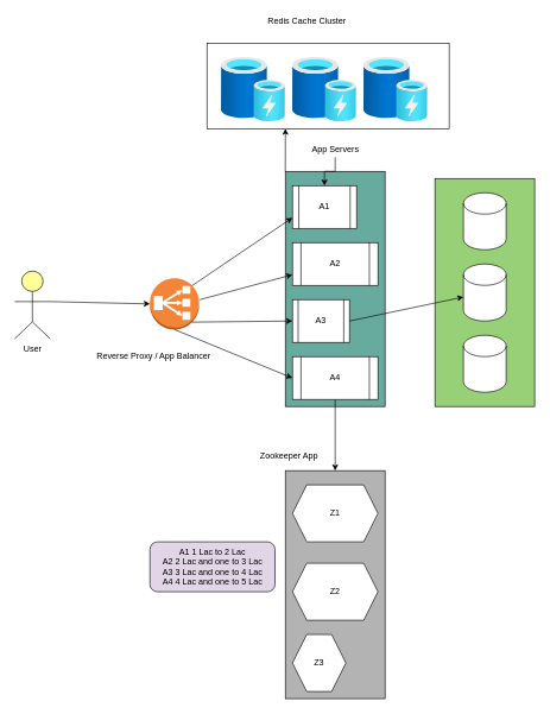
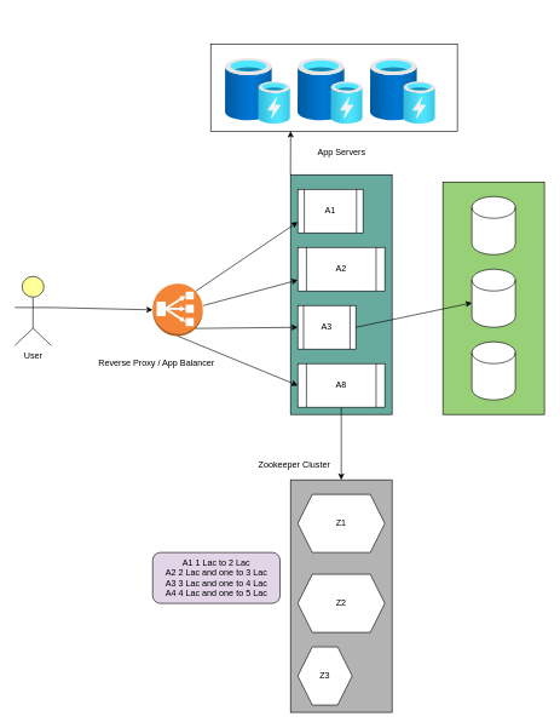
- <mxCell id="34" value="Redis Cache Cluster" style="text;html=1;align=center;verticalAlign=middle;resizable=0;points=[];autosize=1;strokeColor=none;" vertex="1" parent="1"><mxGeometry x="365" y="20" width="130" height="20" as="geometry" /></mxCell>
- <mxCell id="20" value="" style="edgeStyle=orthogonalEdgeStyle;rounded=0;orthogonalLoop=1;jettySize=auto;html=1;" edge="1" parent="1" source="21" target="9"><mxGeometry relative="1" as="geometry" /></mxCell>
- <mxCell id="13" value="A4" style="shape=process;whiteSpace=wrap;html=1;backgroundOutline=1;" vertex="1" parent="1"><mxGeometry x="410" y="500" width="120" height="60" as="geometry" /></mxCell>
+ <mxCell id="13" value="A8" style="shape=process;whiteSpace=wrap;html=1;backgroundOutline=1;" vertex="1" parent="1"><mxGeometry x="410" y="500" width="120" height="60" as="geometry" /></mxCell>
- <mxCell id="29" value="Zookeeper App" style="text;html=1;align=center;verticalAlign=middle;resizable=0;points=[];autosize=1;strokeColor=none;" vertex="1" parent="1"><mxGeometry x="350" y="630" width="110" height="20" as="geometry" /></mxCell>
+ <mxCell id="29" value="Zookeeper Cluster" style="text;html=1;align=center;verticalAlign=middle;resizable=0;points=[];autosize=1;strokeColor=none;" vertex="1" parent="1"><mxGeometry x="350" y="630" width="110" height="20" as="geometry" /></mxCell>
